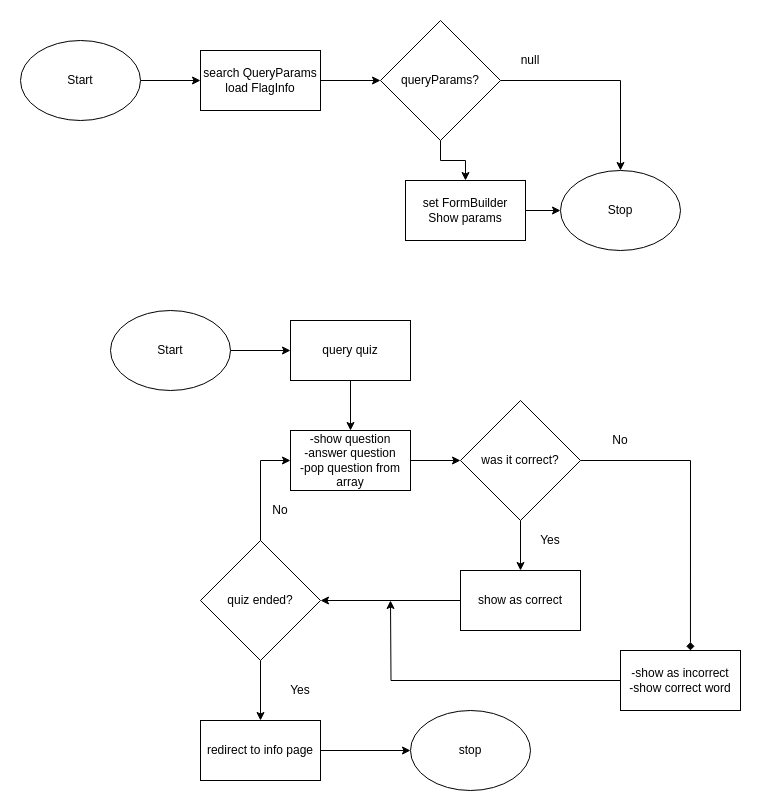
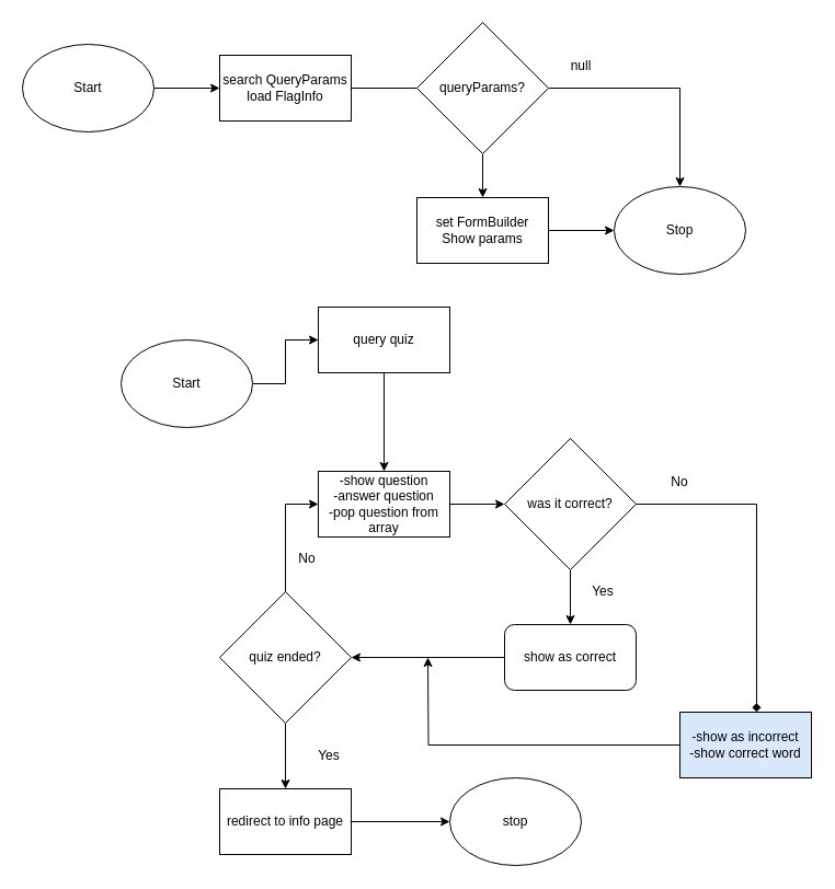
- <mxCell id="4" style="edgeStyle=orthogonalEdgeStyle;rounded=0;orthogonalLoop=1;jettySize=auto;html=1;exitX=1;exitY=0.5;exitDx=0;exitDy=0;" parent="1" source="5" target="8" edge="1"><mxGeometry relative="1" as="geometry" /></mxCell>
+ <mxCell id="4" style="edgeStyle=orthogonalEdgeStyle;rounded=0;orthogonalLoop=1;jettySize=auto;html=1;exitX=1;exitY=0.5;exitDx=0;exitDy=0;endArrow=none;" parent="1" source="5" target="8" edge="1"><mxGeometry relative="1" as="geometry" /></mxCell>
- <mxCell id="10" value="set FormBuilder&lt;br&gt;Show params" style="rounded=0;whiteSpace=wrap;html=1;" parent="1" vertex="1"><mxGeometry x="405" y="180" width="120" height="60" as="geometry" /></mxCell>
+ <mxCell id="10" value="set FormBuilder&lt;br&gt;Show params" style="rounded=0;whiteSpace=wrap;html=1;" parent="1" vertex="1"><mxGeometry x="380" y="180" width="120" height="60" as="geometry" /></mxCell>
- <mxCell id="16" value="query quiz&lt;br&gt;" style="rounded=0;whiteSpace=wrap;html=1;" vertex="1" parent="1"><mxGeometry x="290" y="320" width="120" height="60" as="geometry" /></mxCell>
+ <mxCell id="16" value="query quiz&lt;br&gt;" style="rounded=0;whiteSpace=wrap;html=1;" vertex="1" parent="1"><mxGeometry x="290" y="280" width="120" height="60" as="geometry" /></mxCell>
- <mxCell id="21" value="show as correct" style="rounded=0;whiteSpace=wrap;html=1;" vertex="1" parent="1"><mxGeometry x="460" y="570" width="120" height="60" as="geometry" /></mxCell>
+ <mxCell id="21" value="show as correct" style="whiteSpace=wrap;html=1;rounded=1;" vertex="1" parent="1"><mxGeometry x="460" y="570" width="120" height="60" as="geometry" /></mxCell>
- <mxCell id="25" value="-show as incorrect&lt;br&gt;-show correct word" style="rounded=0;whiteSpace=wrap;html=1;" vertex="1" parent="1"><mxGeometry x="620" y="650" width="120" height="60" as="geometry" /></mxCell>
+ <mxCell id="25" value="-show as incorrect&lt;br&gt;-show correct word" style="rounded=0;whiteSpace=wrap;html=1;fillColor=#dae8fc;" vertex="1" parent="1"><mxGeometry x="620" y="650" width="120" height="60" as="geometry" /></mxCell>
